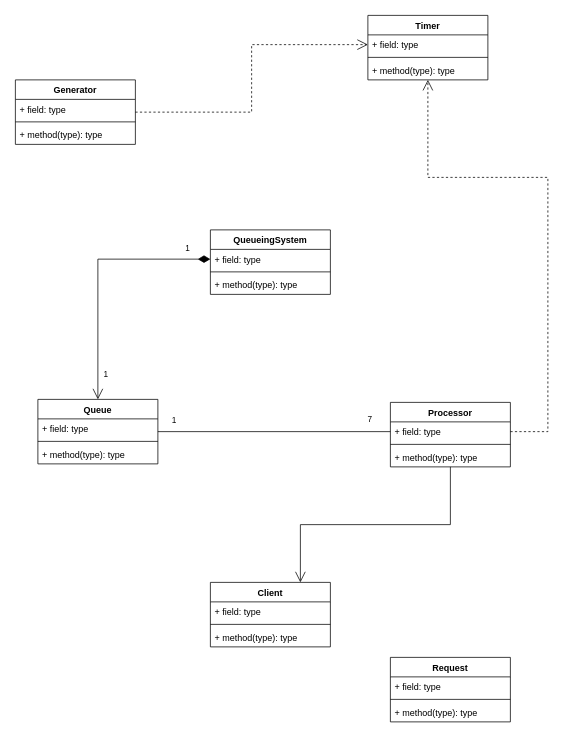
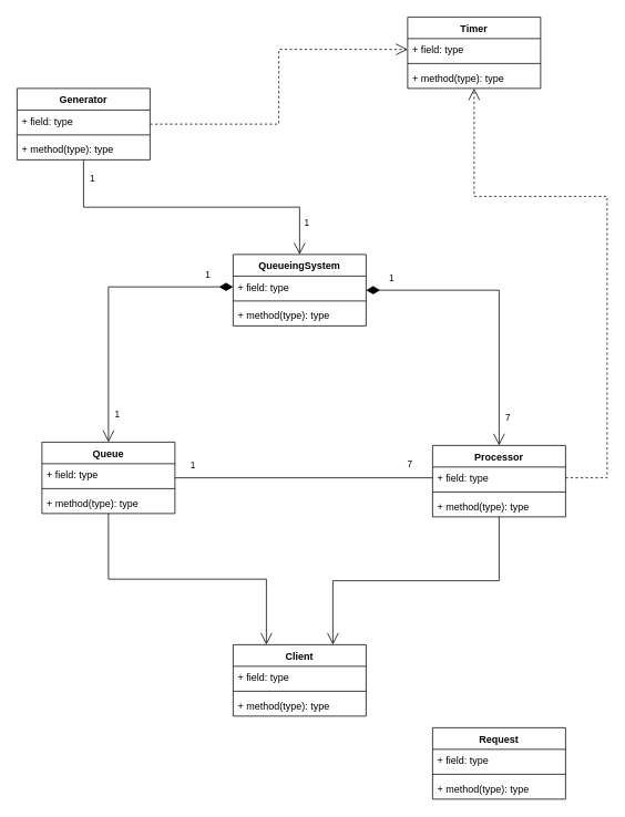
+ <mxCell id="35" value="" style="endArrow=open;endFill=1;endSize=12;html=1;rounded=0;exitX=0.5;exitY=1;exitDx=0;exitDy=0;entryX=0.5;entryY=0;entryDx=0;entryDy=0;edgeStyle=orthogonalEdgeStyle;" parent="1" source="27" target="19" edge="1"><mxGeometry width="160" relative="1" as="geometry"><mxPoint x="220" y="6" as="sourcePoint" /><mxPoint x="380" y="6" as="targetPoint" /></mxGeometry></mxCell>
+ <mxCell id="36" value="1" style="edgeLabel;html=1;align=left;verticalAlign=top;resizable=0;points=[];spacing=8;" parent="35" vertex="1" connectable="0"><mxGeometry x="-0.893" y="-1" relative="1" as="geometry"><mxPoint x="1" y="-17" as="offset" /></mxGeometry></mxCell>
+ <mxCell id="37" value="1" style="edgeLabel;html=1;align=left;verticalAlign=bottom;resizable=0;points=[];spacing=8;" parent="35" vertex="1" connectable="0"><mxGeometry x="0.87" y="-2" relative="1" as="geometry"><mxPoint as="offset" /></mxGeometry></mxCell>
+ <mxCell id="17" value="1" style="endArrow=open;html=1;endSize=12;startArrow=diamondThin;startSize=14;startFill=1;edgeStyle=orthogonalEdgeStyle;align=left;verticalAlign=bottom;rounded=0;exitX=1;exitY=0.5;exitDx=0;exitDy=0;entryX=0.5;entryY=0;entryDx=0;entryDy=0;spacing=8;spacingTop=0;" parent="1" source="19" target="40" edge="1"><mxGeometry x="-0.885" relative="1" as="geometry"><mxPoint x="460" y="356" as="sourcePoint" /><mxPoint x="680" y="356" as="targetPoint" /><mxPoint as="offset" /></mxGeometry></mxCell>
+ <mxCell id="18" value="7" style="edgeLabel;html=1;align=left;verticalAlign=bottom;resizable=0;points=[];fontColor=default;spacing=8;" parent="17" vertex="1" connectable="0"><mxGeometry x="0.846" relative="1" as="geometry"><mxPoint y="7" as="offset" /></mxGeometry></mxCell>
+ <mxCell id="23" value="" style="endArrow=open;endFill=1;endSize=12;html=1;exitX=0.5;exitY=1;exitDx=0;exitDy=0;entryX=0.25;entryY=0;entryDx=0;entryDy=0;edgeStyle=orthogonalEdgeStyle;elbow=vertical;movable=1;resizable=1;rotatable=1;deletable=1;editable=1;connectable=1;sourcePortConstraint=none;snapToPoint=0;fixDash=0;bendable=1;noJump=0;flowAnimation=0;rounded=0;startArrow=none;startFill=0;" parent="1" source="5" target="9" edge="1"><mxGeometry width="160" relative="1" as="geometry"><mxPoint x="130" y="686" as="sourcePoint" /><mxPoint x="290" y="686" as="targetPoint" /></mxGeometry></mxCell>
